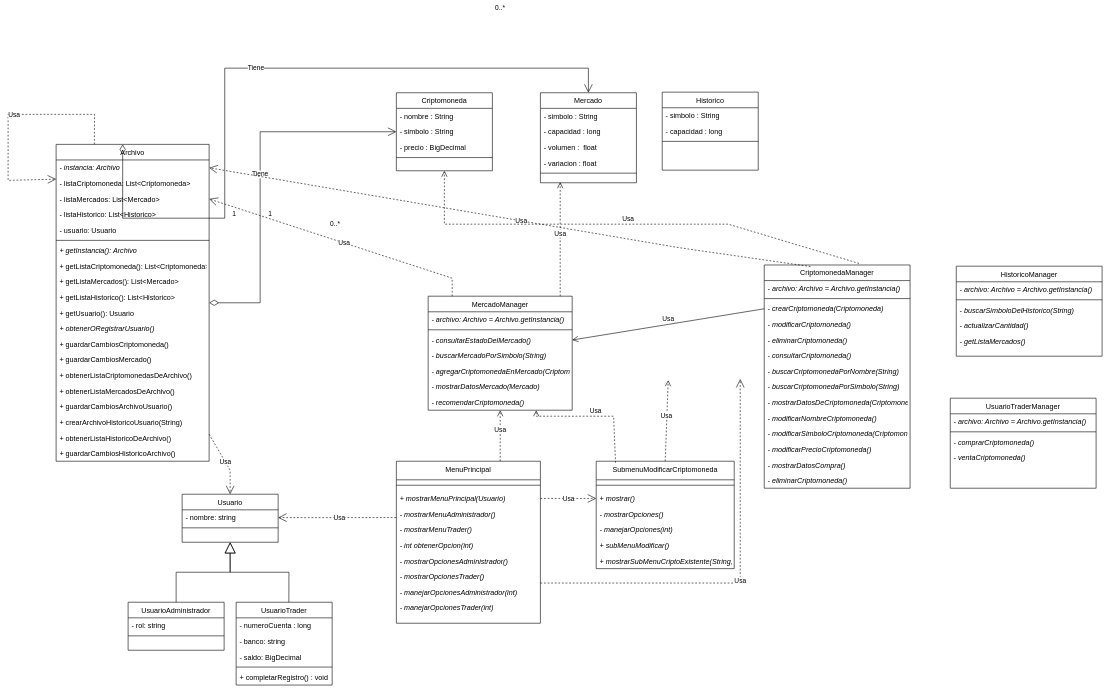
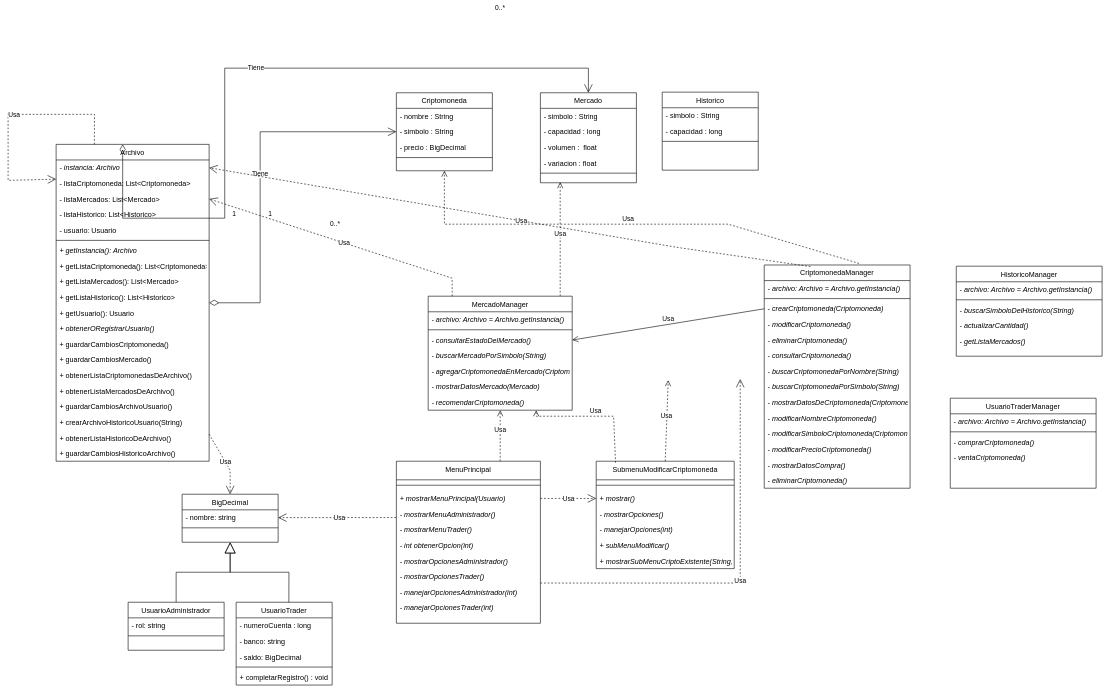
- <mxCell id="17" value="Usuario" style="swimlane;fontStyle=0;align=center;verticalAlign=top;childLayout=stackLayout;horizontal=1;startSize=26;horizontalStack=0;resizeParent=1;resizeLast=0;collapsible=1;marginBottom=0;rounded=0;shadow=0;strokeWidth=1;" vertex="1" parent="1"><mxGeometry x="230" y="730" width="160" height="80" as="geometry"><mxRectangle x="340" y="380" width="170" height="26" as="alternateBounds" /></mxGeometry></mxCell>
+ <mxCell id="17" value="BigDecimal" style="swimlane;fontStyle=0;align=center;verticalAlign=top;childLayout=stackLayout;horizontal=1;startSize=26;horizontalStack=0;resizeParent=1;resizeLast=0;collapsible=1;marginBottom=0;rounded=0;shadow=0;strokeWidth=1;" vertex="1" parent="1"><mxGeometry x="230" y="730" width="160" height="80" as="geometry"><mxRectangle x="340" y="380" width="170" height="26" as="alternateBounds" /></mxGeometry></mxCell>
